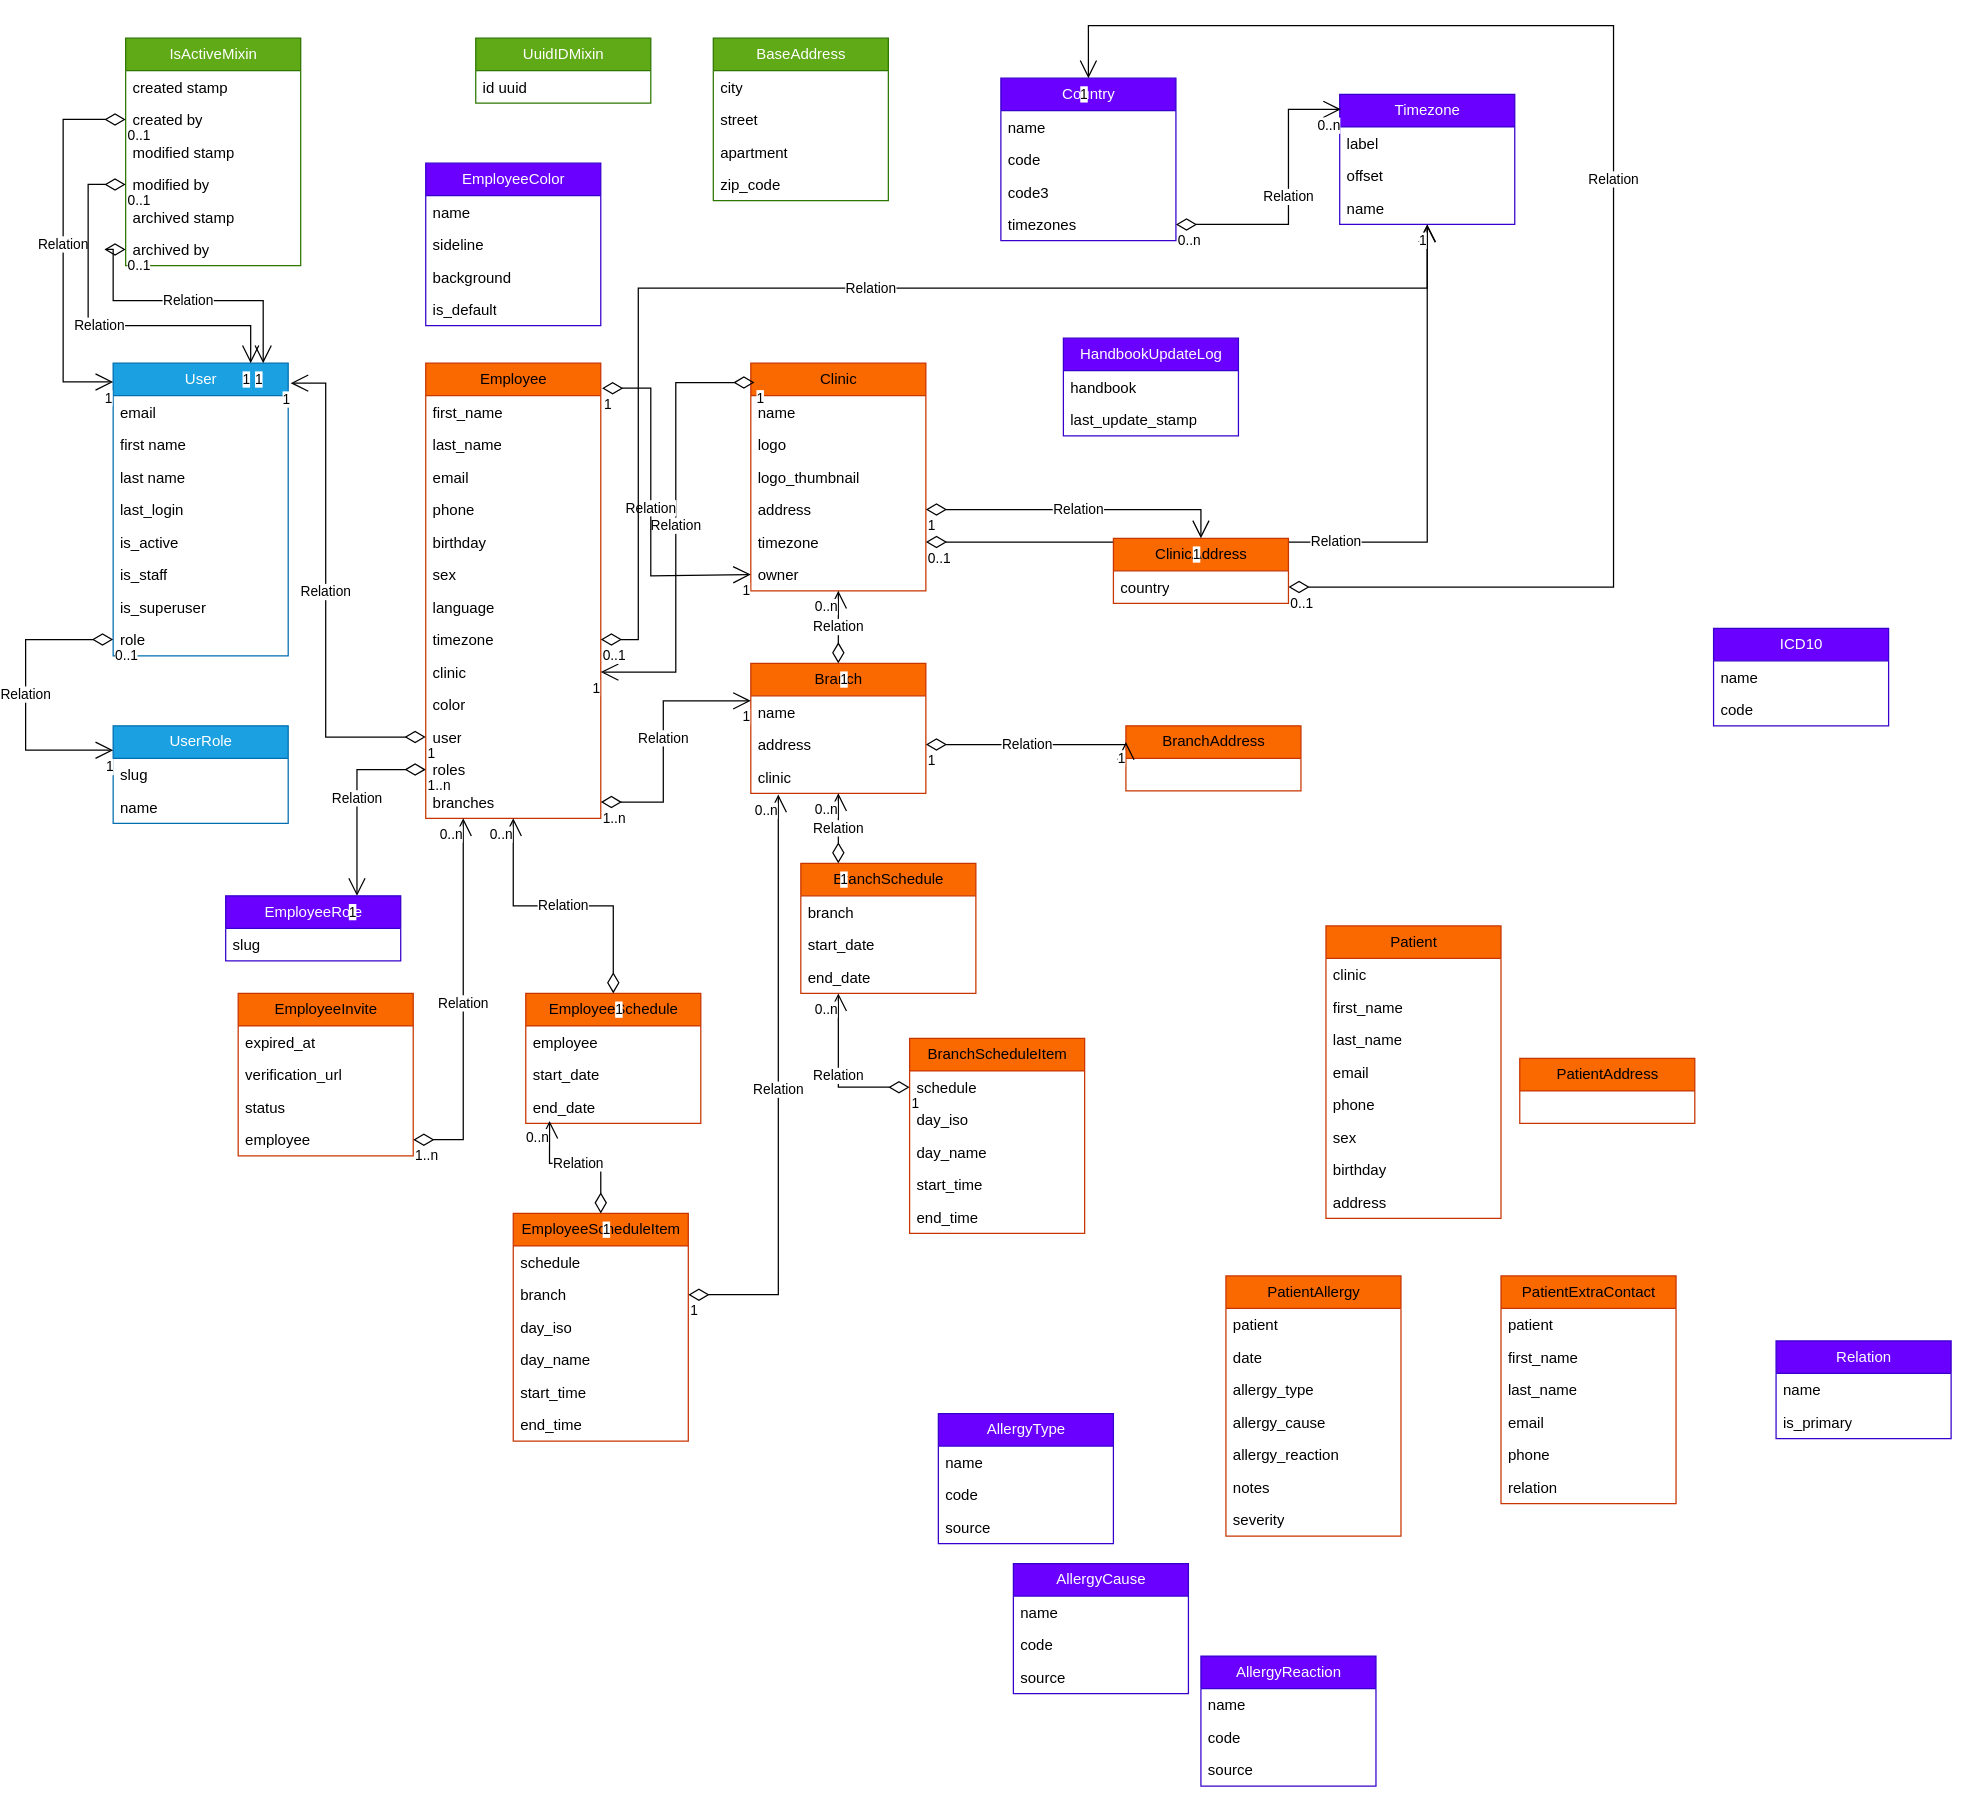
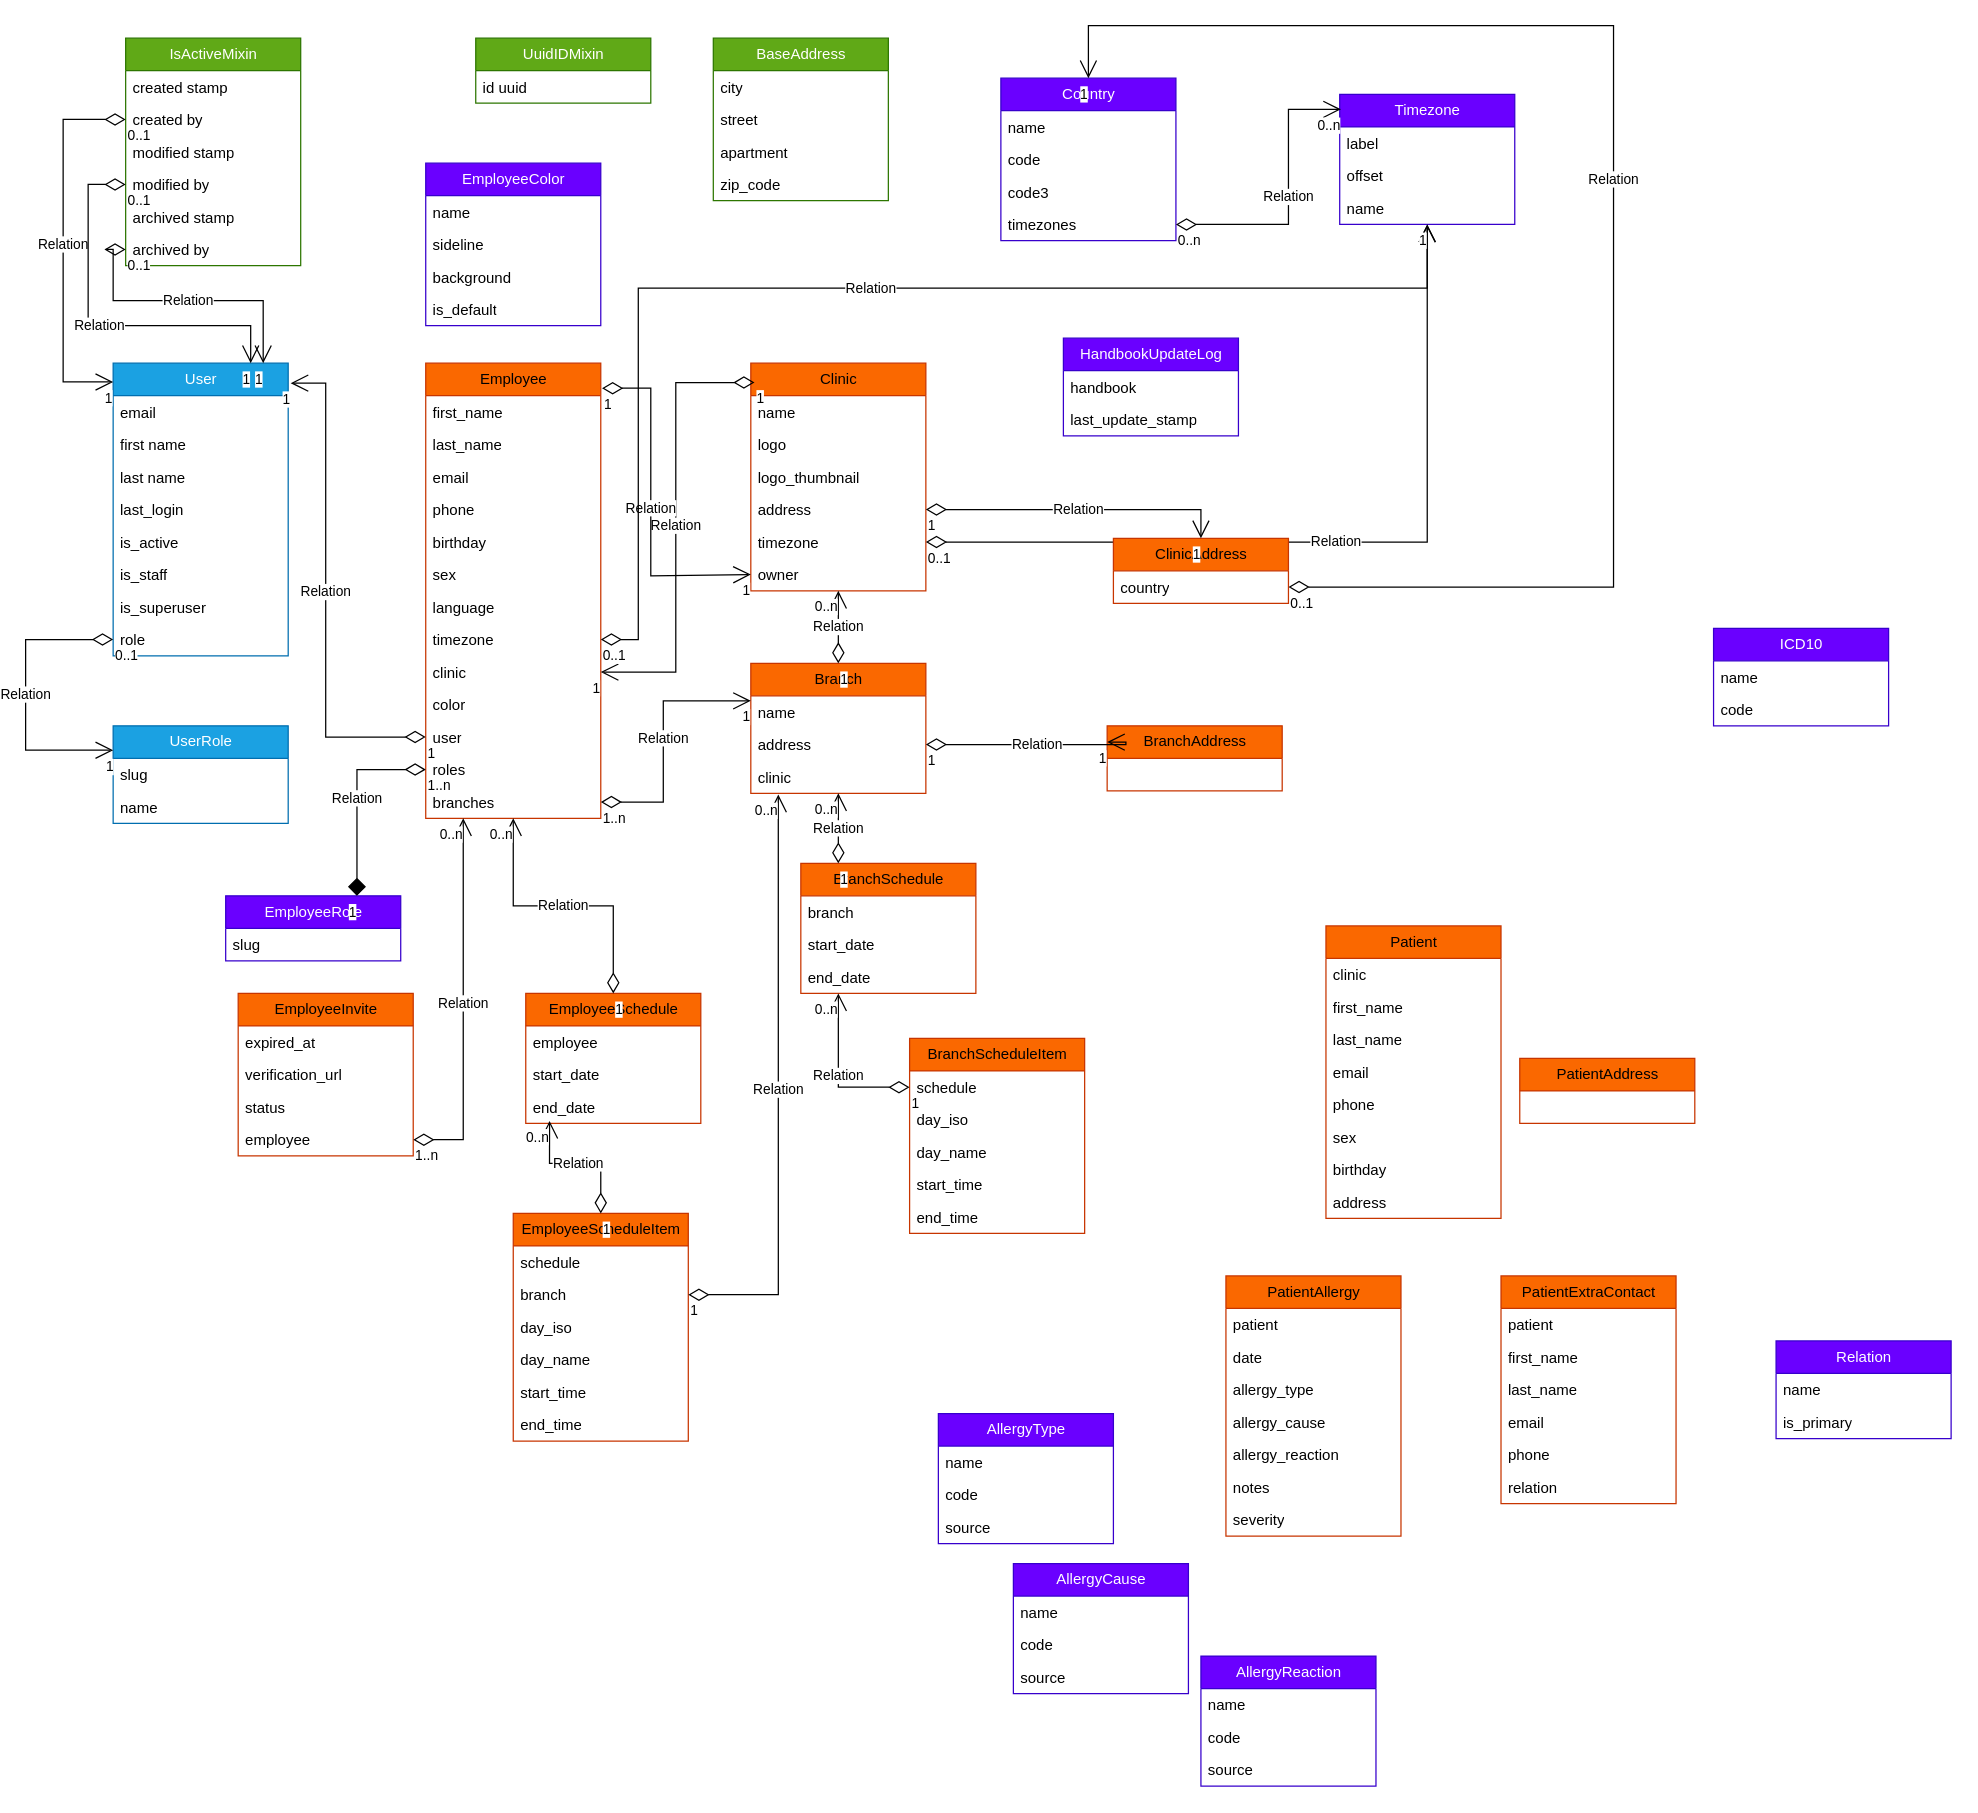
- <mxCell id="89" value="BranchAddress" style="swimlane;fontStyle=0;childLayout=stackLayout;horizontal=1;startSize=26;fillColor=#fa6800;horizontalStack=0;resizeParent=1;resizeParentMax=0;resizeLast=0;collapsible=1;marginBottom=0;html=1;fontColor=#000000;strokeColor=#C73500;" parent="1" vertex="1"><mxGeometry x="900" y="580" width="140" height="52" as="geometry" /></mxCell>
+ <mxCell id="89" value="BranchAddress" style="swimlane;fontStyle=0;childLayout=stackLayout;horizontal=1;startSize=26;fillColor=#fa6800;horizontalStack=0;resizeParent=1;resizeParentMax=0;resizeLast=0;collapsible=1;marginBottom=0;html=1;fontColor=#000000;strokeColor=#C73500;" parent="1" vertex="1"><mxGeometry x="885" y="580" width="140" height="52" as="geometry" /></mxCell>
- <mxCell id="82" value="Relation" style="endArrow=open;html=1;endSize=12;startArrow=diamondThin;startSize=14;startFill=0;edgeStyle=orthogonalEdgeStyle;rounded=0;exitX=0;exitY=0.5;exitDx=0;exitDy=0;entryX=0.75;entryY=0;entryDx=0;entryDy=0;" parent="1" source="54" target="80" edge="1"><mxGeometry relative="1" as="geometry"><mxPoint x="300" y="496" as="sourcePoint" /><mxPoint x="300" y="200" as="targetPoint" /><Array as="points"><mxPoint x="285" y="615" /></Array></mxGeometry></mxCell>
+ <mxCell id="82" value="Relation" style="endArrow=diamond;html=1;endSize=12;startArrow=diamondThin;startSize=14;startFill=0;edgeStyle=orthogonalEdgeStyle;rounded=0;exitX=0;exitY=0.5;exitDx=0;exitDy=0;entryX=0.75;entryY=0;entryDx=0;entryDy=0;" parent="1" source="54" target="80" edge="1"><mxGeometry relative="1" as="geometry"><mxPoint x="300" y="496" as="sourcePoint" /><mxPoint x="300" y="200" as="targetPoint" /><Array as="points"><mxPoint x="285" y="615" /></Array></mxGeometry></mxCell>
